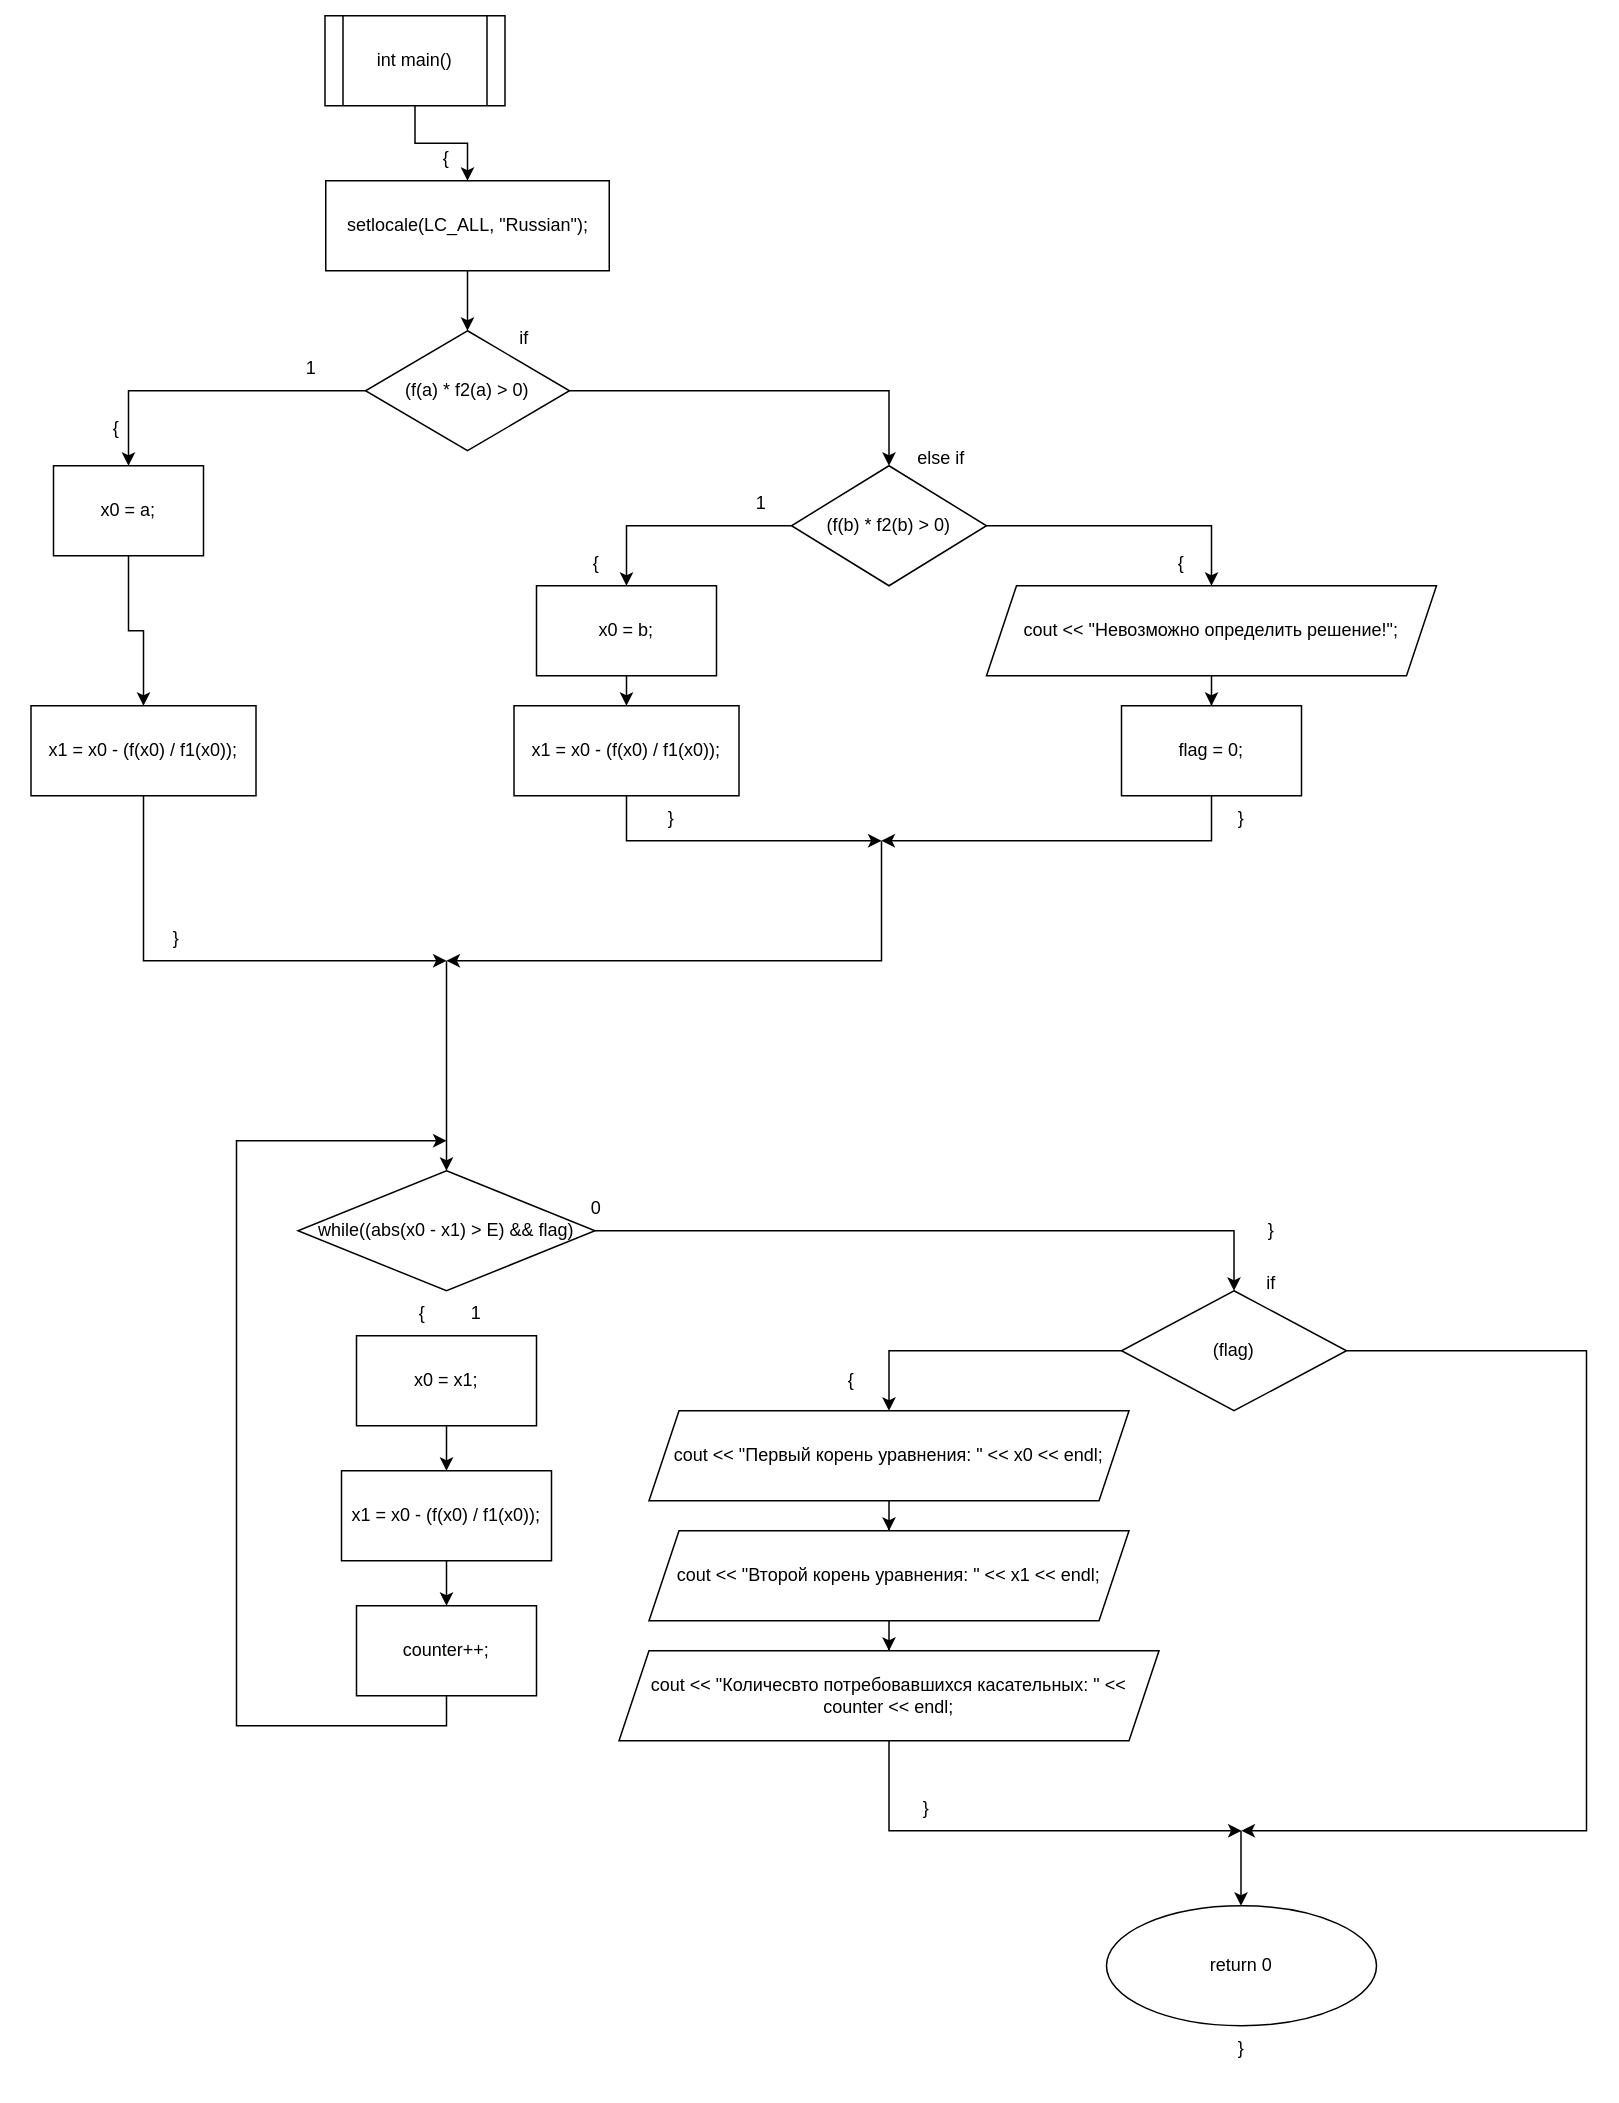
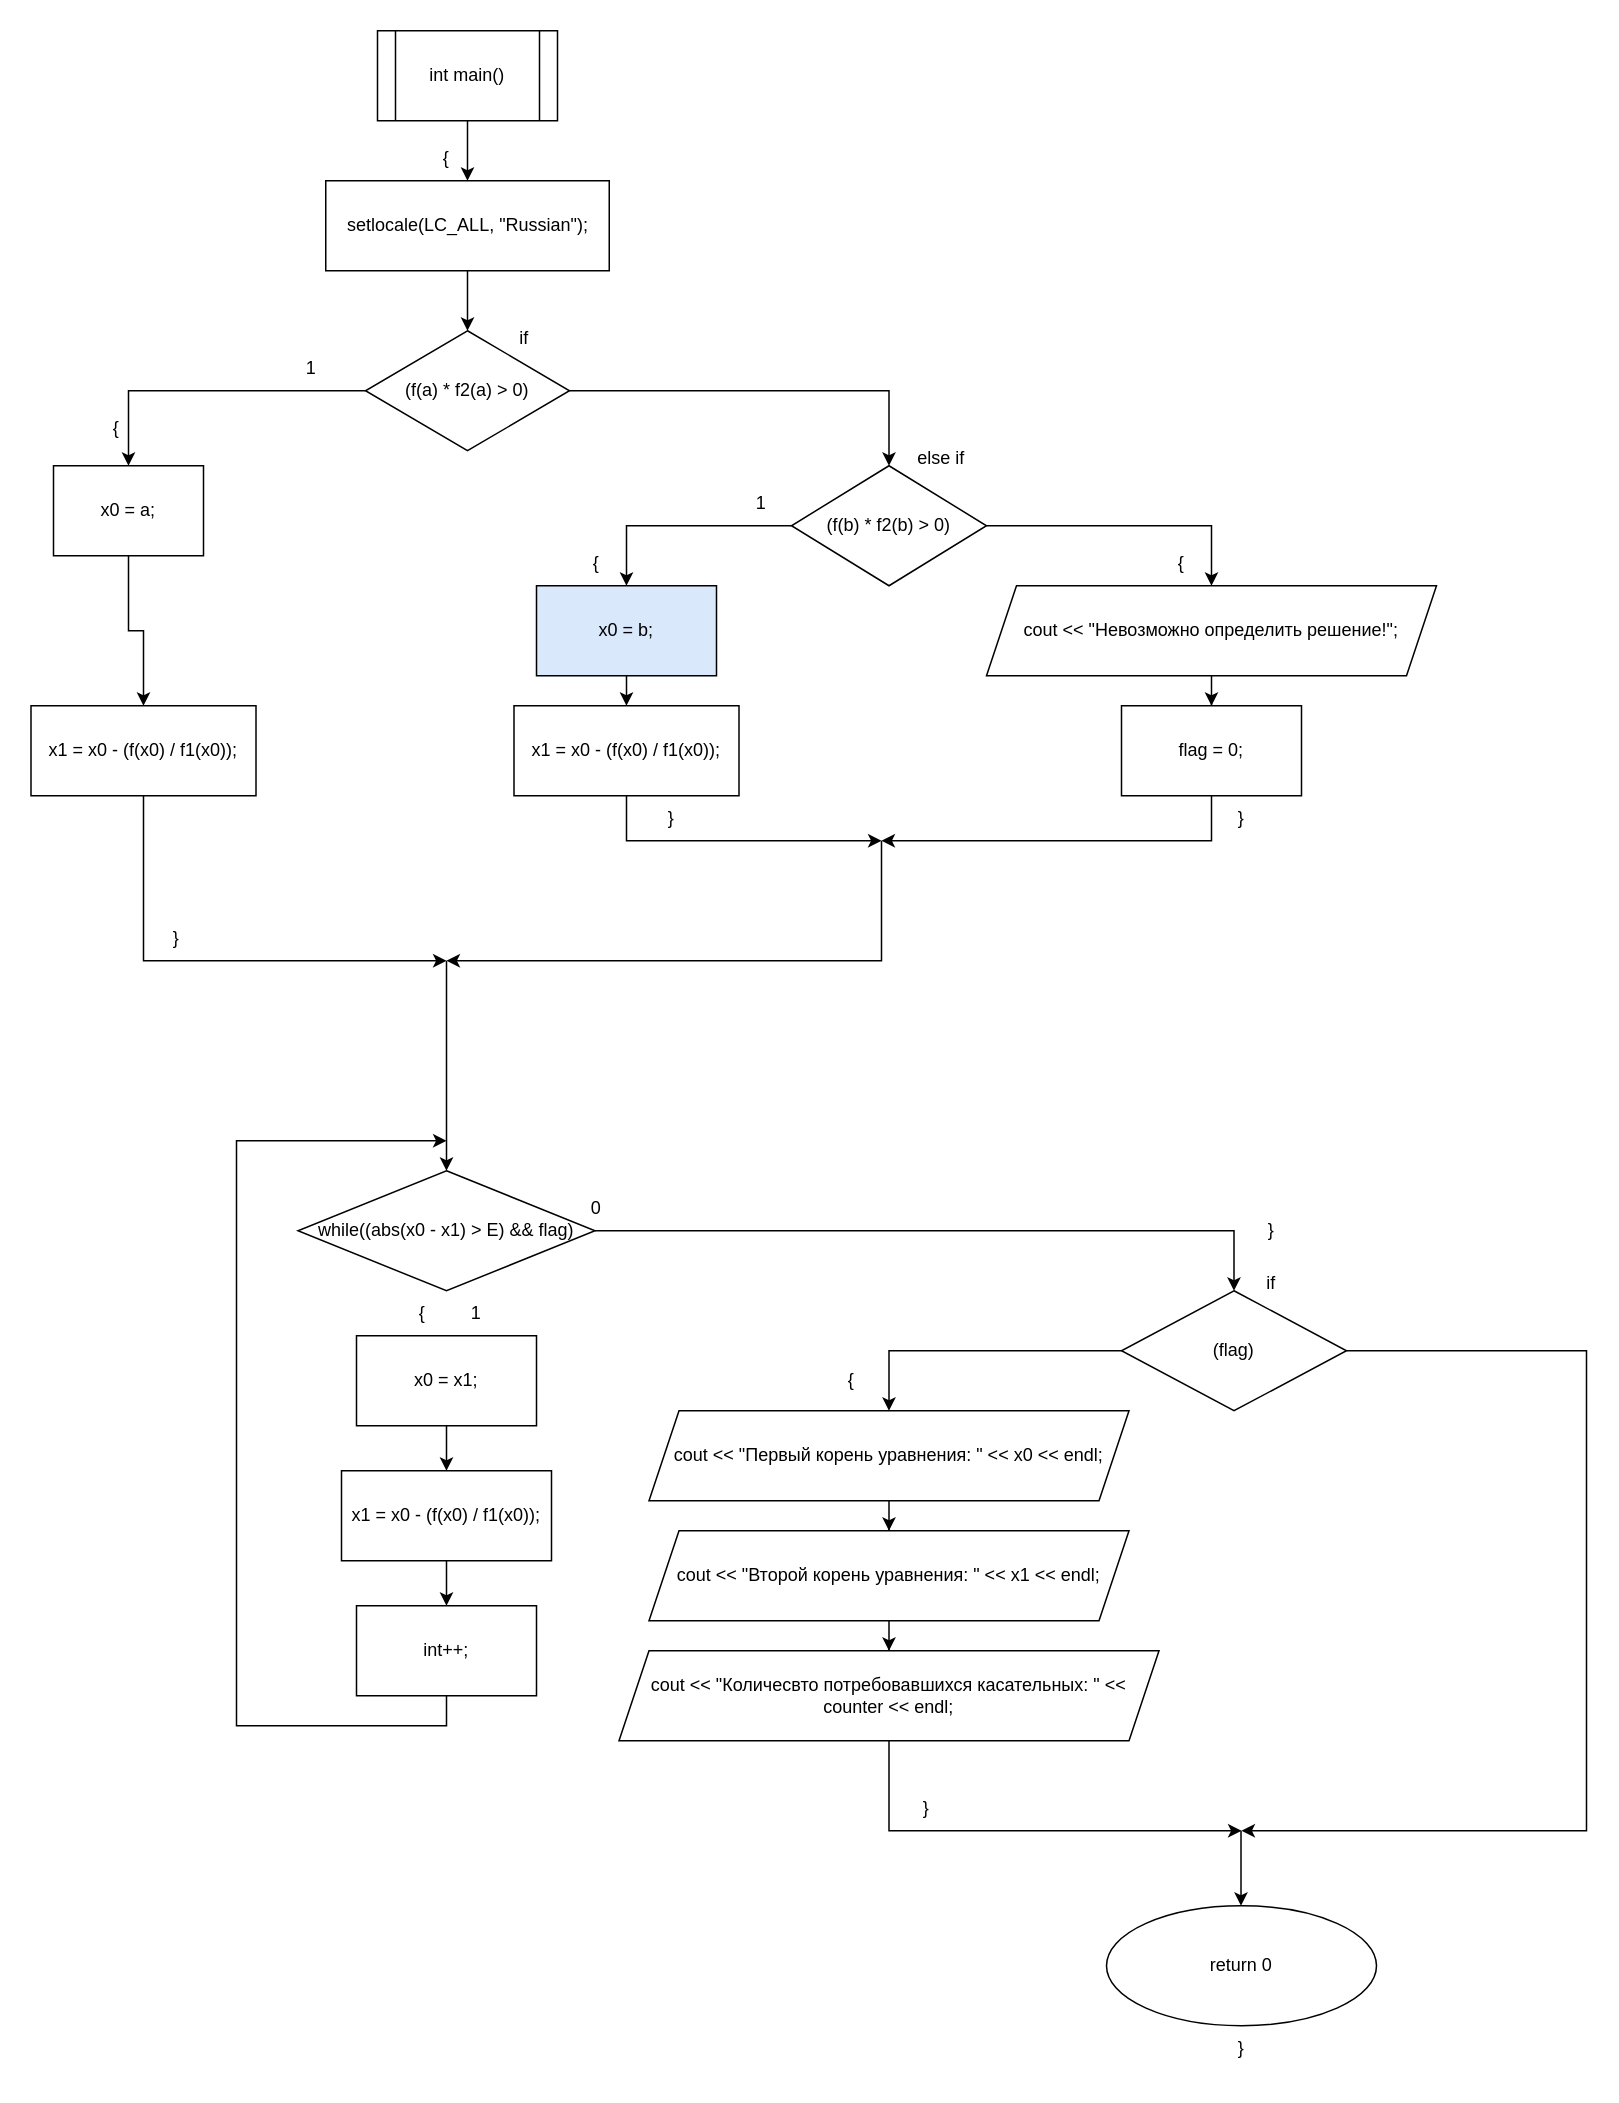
- <mxCell id="3" value="int main()" style="shape=process;whiteSpace=wrap;html=1;backgroundOutline=1;" vertex="1" parent="1"><mxGeometry x="216" y="10" width="120" height="60" as="geometry" /></mxCell>
+ <mxCell id="3" value="int main()" style="shape=process;whiteSpace=wrap;html=1;backgroundOutline=1;" vertex="1" parent="1"><mxGeometry x="251" y="20" width="120" height="60" as="geometry" /></mxCell>
- <mxCell id="15" value="x0 = b;" style="whiteSpace=wrap;html=1;" vertex="1" parent="1"><mxGeometry x="357" y="390" width="120" height="60" as="geometry" /></mxCell>
+ <mxCell id="15" value="x0 = b;" style="whiteSpace=wrap;html=1;fillColor=#dae8fc;" vertex="1" parent="1"><mxGeometry x="357" y="390" width="120" height="60" as="geometry" /></mxCell>
- <mxCell id="32" value="counter++;" style="whiteSpace=wrap;html=1;rounded=0;" vertex="1" parent="1"><mxGeometry x="237" y="1070" width="120" height="60" as="geometry" /></mxCell>
+ <mxCell id="32" value="int++;" style="whiteSpace=wrap;html=1;rounded=0;" vertex="1" parent="1"><mxGeometry x="237" y="1070" width="120" height="60" as="geometry" /></mxCell>
